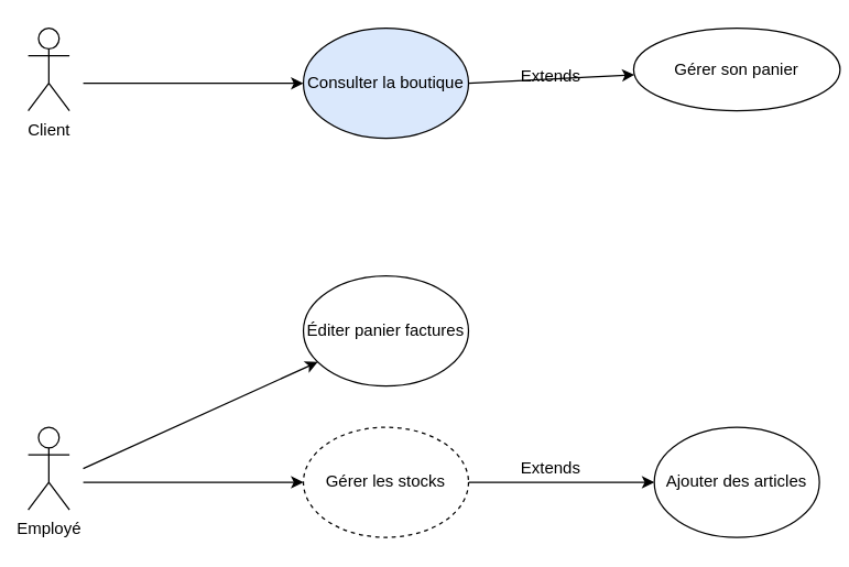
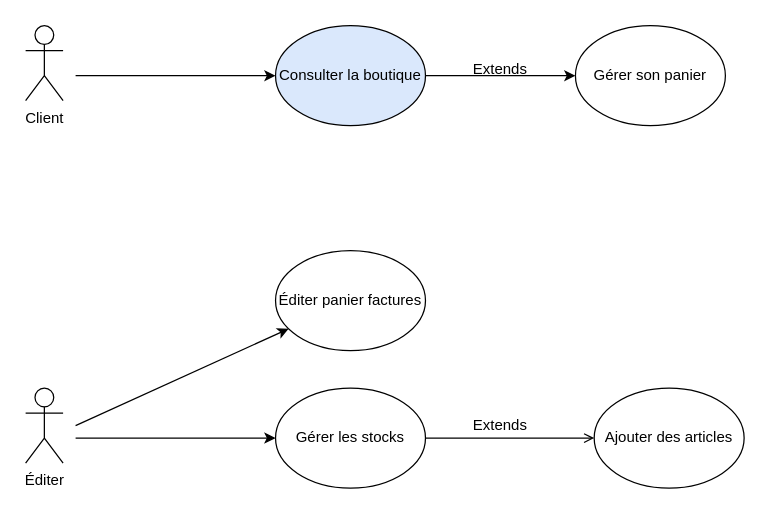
- <mxCell id="12" value="Gérer son panier" style="ellipse;whiteSpace=wrap;html=1;" vertex="1" parent="1"><mxGeometry x="460" y="20" width="150" height="60" as="geometry" /></mxCell>
+ <mxCell id="12" value="Gérer son panier" style="ellipse;whiteSpace=wrap;html=1;" vertex="1" parent="1"><mxGeometry x="460" y="20" width="120" height="80" as="geometry" /></mxCell>
- <mxCell id="7" value="Gérer les stocks" style="ellipse;whiteSpace=wrap;html=1;dashed=1;" vertex="1" parent="1"><mxGeometry x="220" y="310" width="120" height="80" as="geometry" /></mxCell>
+ <mxCell id="7" value="Gérer les stocks" style="ellipse;whiteSpace=wrap;html=1;" vertex="1" parent="1"><mxGeometry x="220" y="310" width="120" height="80" as="geometry" /></mxCell>
- <mxCell id="4" value="" style="endArrow=classic;html=1;rounded=0;entryX=0;entryY=0.5;entryDx=0;entryDy=0;exitX=1;exitY=0.5;exitDx=0;exitDy=0;" edge="1" parent="1" source="7" target="5"><mxGeometry width="50" height="50" relative="1" as="geometry"><mxPoint x="60" y="340" as="sourcePoint" /><mxPoint x="210" y="340" as="targetPoint" /></mxGeometry></mxCell>
+ <mxCell id="4" value="" style="endArrow=open;html=1;rounded=0;entryX=0;entryY=0.5;entryDx=0;entryDy=0;exitX=1;exitY=0.5;exitDx=0;exitDy=0;" edge="1" parent="1" source="7" target="5"><mxGeometry width="50" height="50" relative="1" as="geometry"><mxPoint x="60" y="340" as="sourcePoint" /><mxPoint x="210" y="340" as="targetPoint" /></mxGeometry></mxCell>
- <mxCell id="3" value="Employé" style="shape=umlActor;verticalLabelPosition=bottom;verticalAlign=top;html=1;outlineConnect=0;" vertex="1" parent="1"><mxGeometry x="20" y="310" width="30" height="60" as="geometry" /></mxCell>
+ <mxCell id="3" value="Éditer" style="shape=umlActor;verticalLabelPosition=bottom;verticalAlign=top;html=1;outlineConnect=0;" vertex="1" parent="1"><mxGeometry x="20" y="310" width="30" height="60" as="geometry" /></mxCell>
